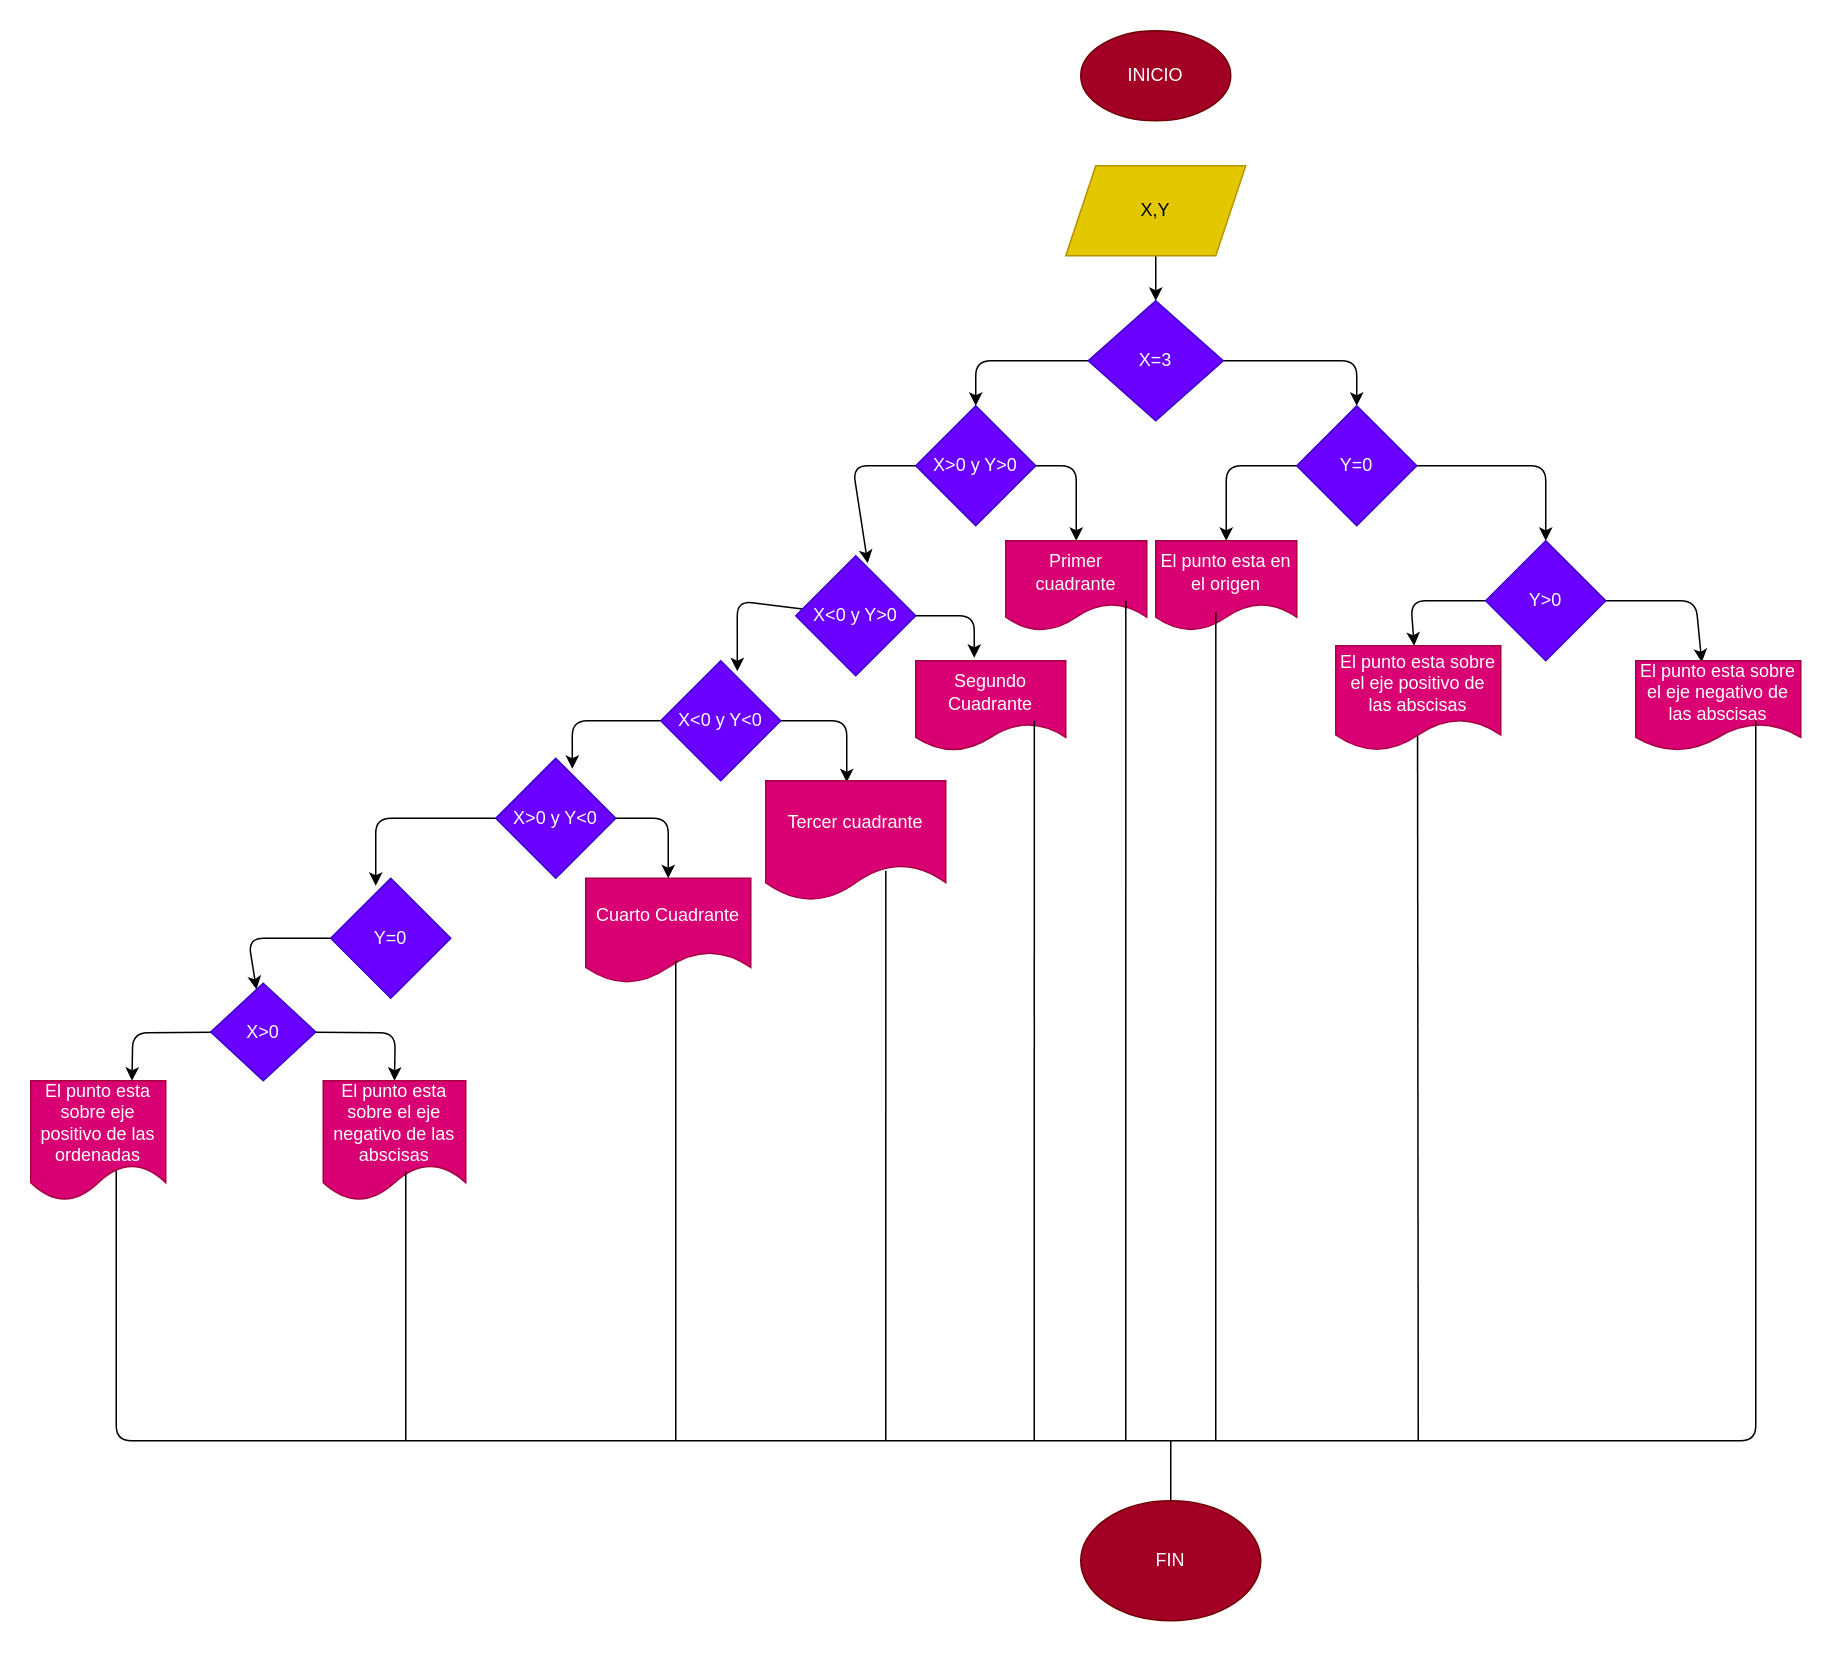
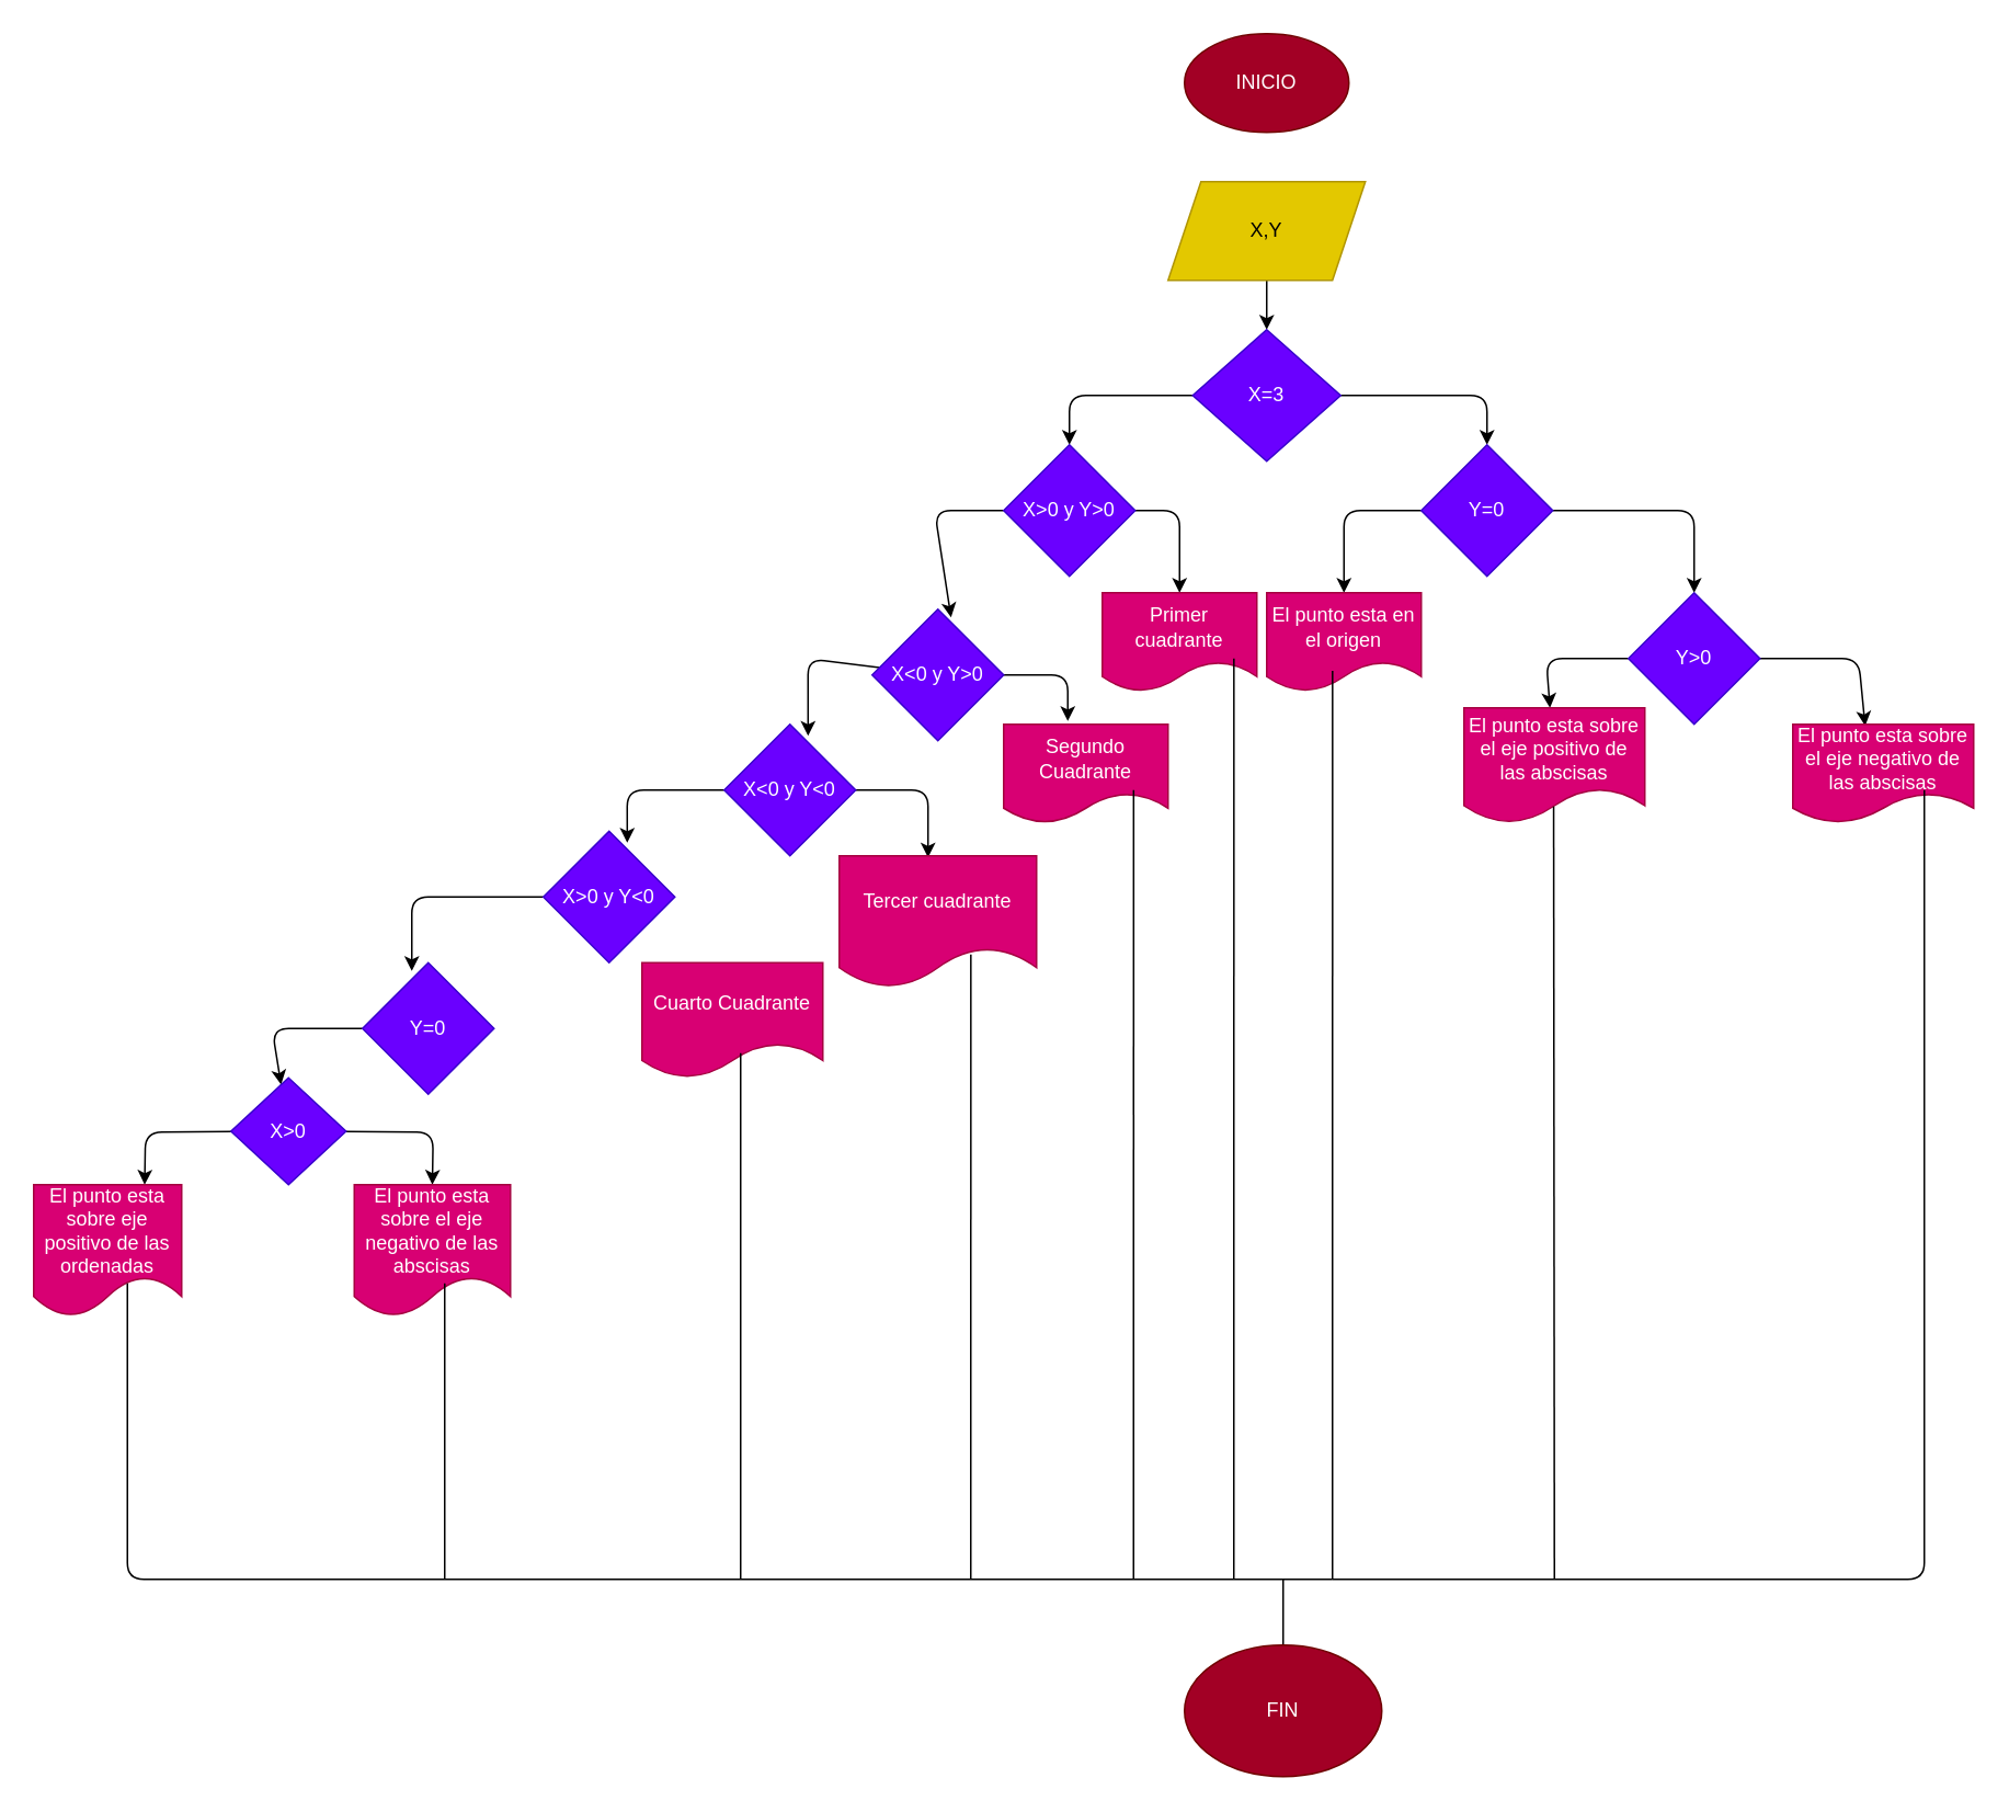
- <mxCell id="28" value="" style="edgeStyle=none;html=1;" edge="1" parent="1" source="30" target="31"><mxGeometry relative="1" as="geometry"><Array as="points"><mxPoint x="445" y="545" /></Array></mxGeometry></mxCell>
